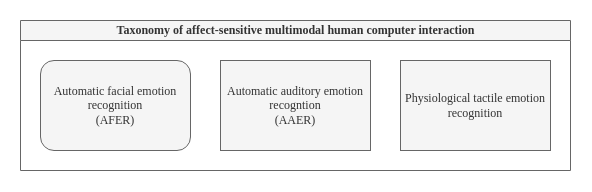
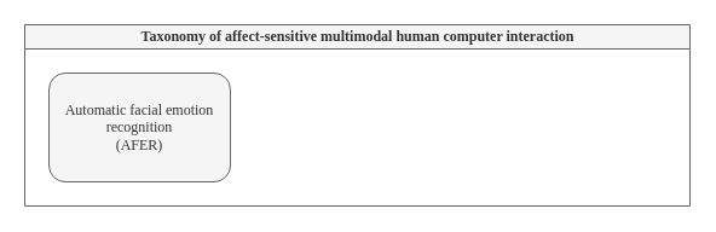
- <mxCell id="4" value="Automatic auditory emotion recogntion&lt;br&gt;(AAER)" style="rounded=0;whiteSpace=wrap;html=1;fontFamily=Garamond;fillColor=#f5f5f5;strokeColor=#666666;fontColor=#333333;" vertex="1" parent="2"><mxGeometry x="200" y="40" width="150" height="90" as="geometry" /></mxCell>
- <mxCell id="5" value="Physiological tactile emotion recognition" style="rounded=0;whiteSpace=wrap;html=1;fontFamily=Garamond;fillColor=#f5f5f5;strokeColor=#666666;fontColor=#333333;" vertex="1" parent="2"><mxGeometry x="380" y="40" width="150" height="90" as="geometry" /></mxCell>
